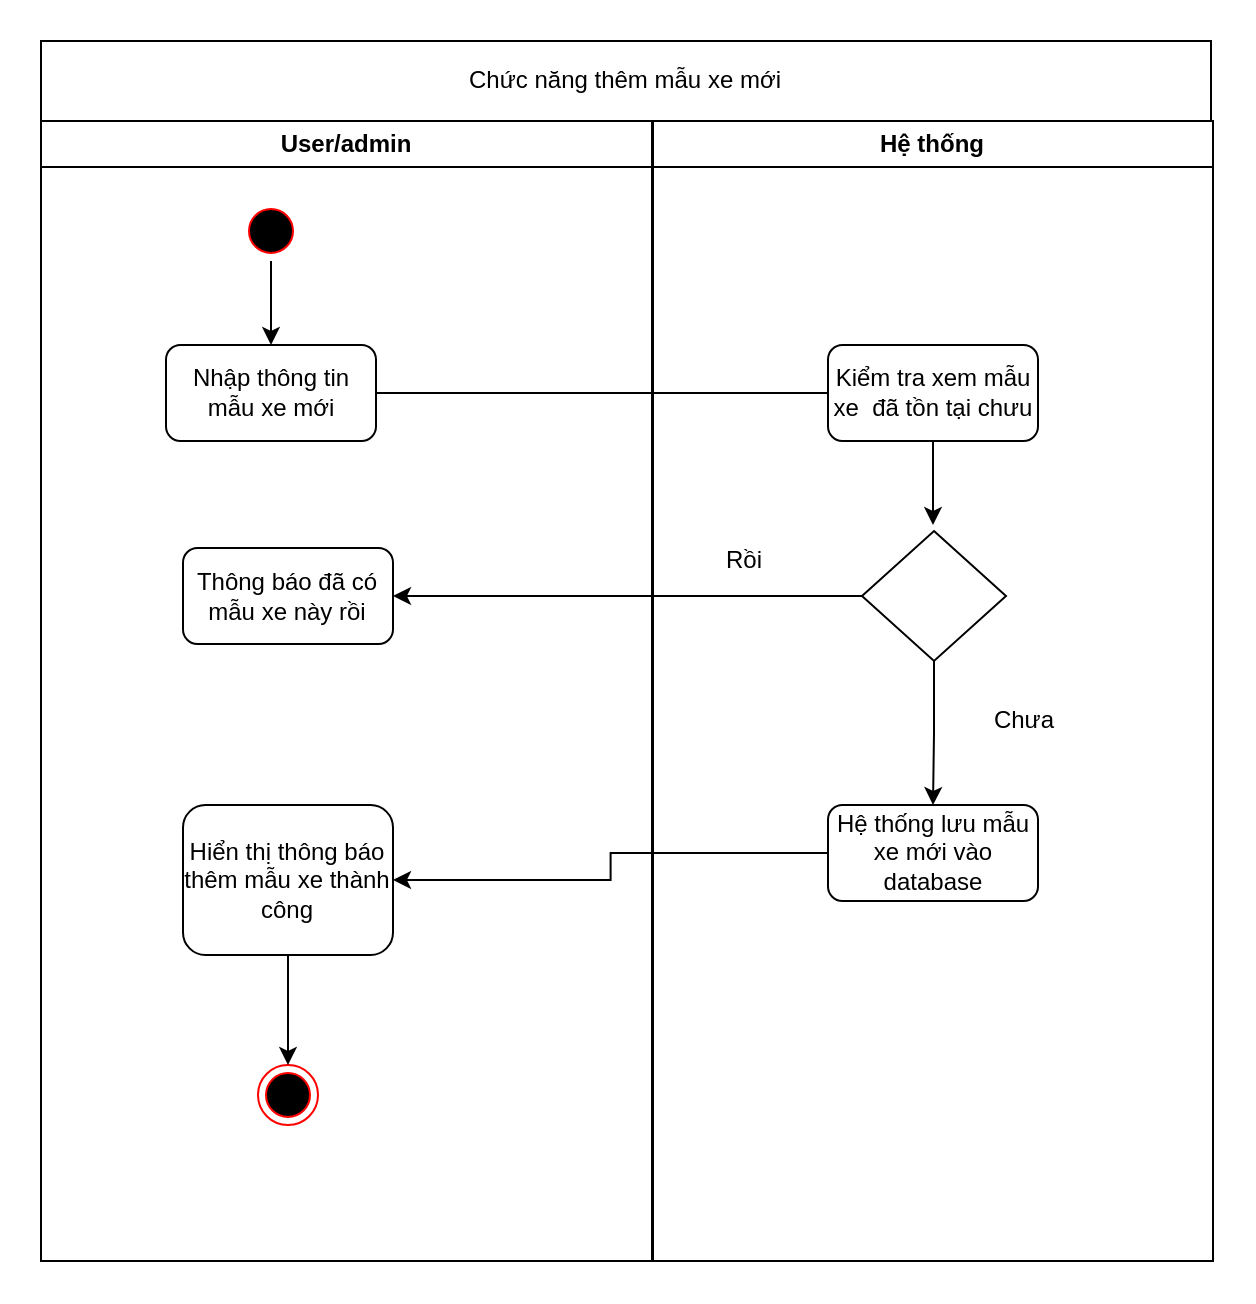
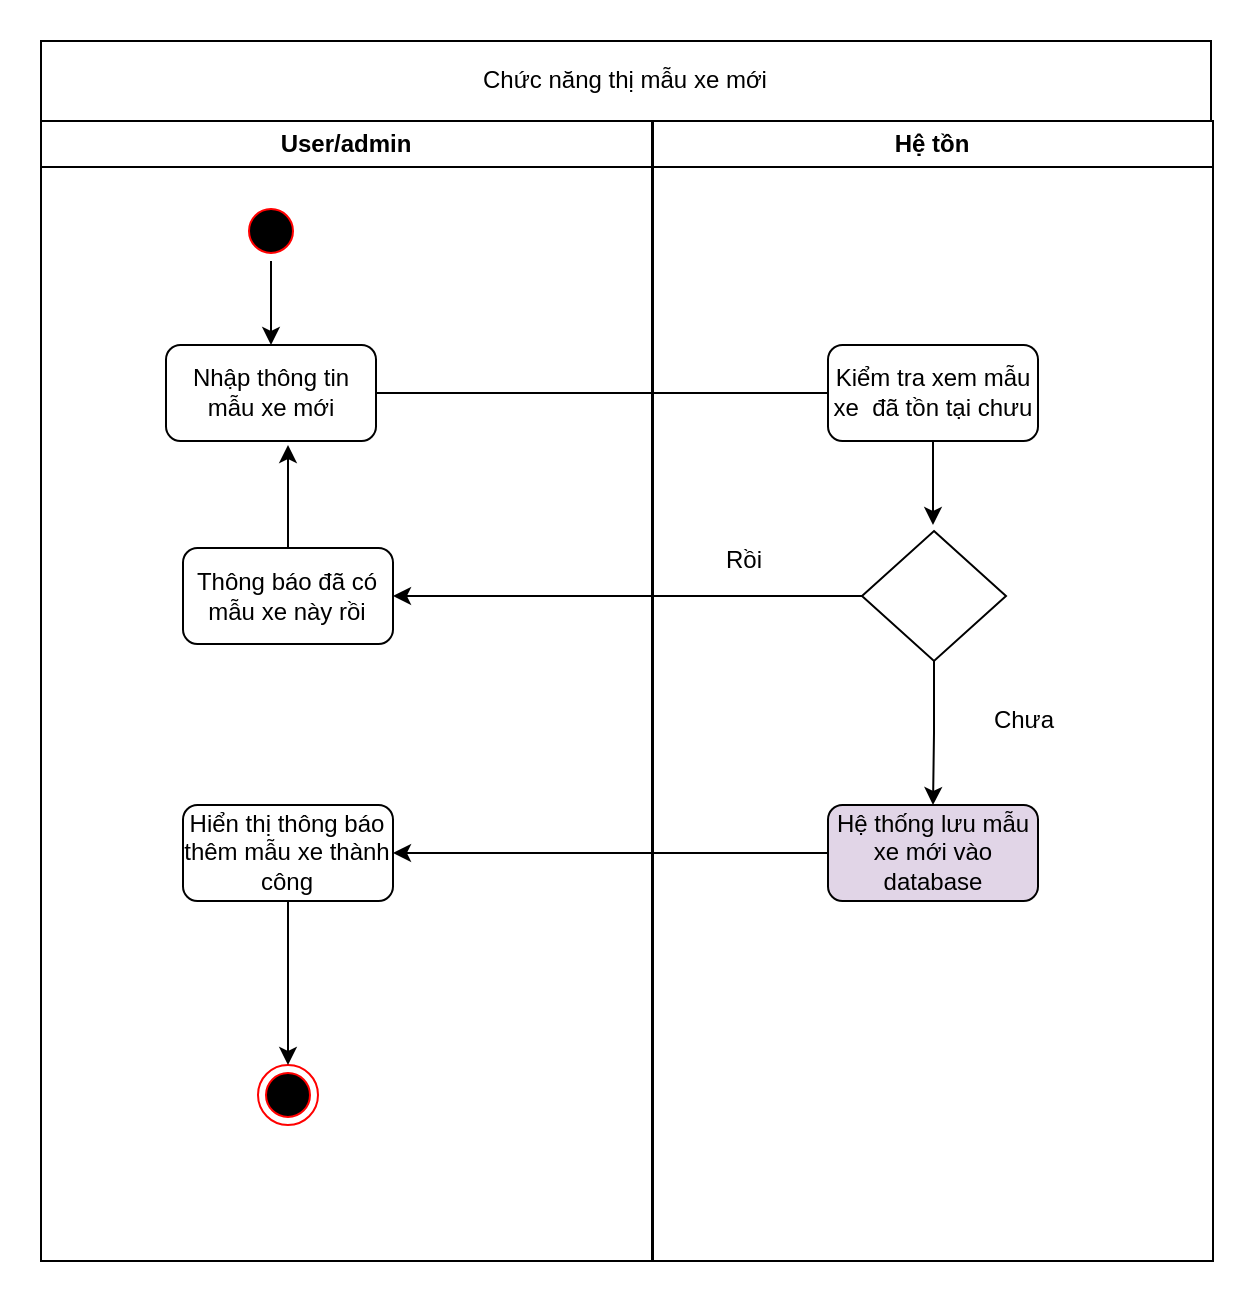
- <mxCell id="23" value="Chức năng thêm mẫu xe mới" style="rounded=0;whiteSpace=wrap;html=1;" vertex="1" parent="1"><mxGeometry x="20" y="20" width="585" height="40" as="geometry" /></mxCell>
+ <mxCell id="23" value="Chức năng thị mẫu xe mới" style="rounded=0;whiteSpace=wrap;html=1;" vertex="1" parent="1"><mxGeometry x="20" y="20" width="585" height="40" as="geometry" /></mxCell>
- <mxCell id="11" value="Hệ thống" style="swimlane;whiteSpace=wrap;startSize=23;" parent="1" vertex="1"><mxGeometry x="326" y="60" width="280" height="570" as="geometry" /></mxCell>
+ <mxCell id="11" value="Hệ tồn" style="swimlane;whiteSpace=wrap;startSize=23;" parent="1" vertex="1"><mxGeometry x="326" y="60" width="280" height="570" as="geometry" /></mxCell>
+ <mxCell id="10" style="edgeStyle=orthogonalEdgeStyle;rounded=0;orthogonalLoop=1;jettySize=auto;html=1;entryX=0.581;entryY=1.042;entryDx=0;entryDy=0;entryPerimeter=0;" edge="1" parent="2" source="7" target="6"><mxGeometry relative="1" as="geometry" /></mxCell>
- <mxCell id="14" value="Hệ thống lưu mẫu xe mới vào database" style="rounded=1;whiteSpace=wrap;html=1;" vertex="1" parent="11"><mxGeometry x="87.5" y="342" width="105" height="48" as="geometry" /></mxCell>
+ <mxCell id="14" value="Hệ thống lưu mẫu xe mới vào database" style="rounded=1;whiteSpace=wrap;html=1;fillColor=#e1d5e7;" vertex="1" parent="11"><mxGeometry x="87.5" y="342" width="105" height="48" as="geometry" /></mxCell>
- <mxCell id="9" value="Hiển thị thông báo thêm mẫu xe thành công" style="rounded=1;whiteSpace=wrap;html=1;" vertex="1" parent="2"><mxGeometry x="71" y="342" width="105" height="75" as="geometry" /></mxCell>
+ <mxCell id="9" value="Hiển thị thông báo thêm mẫu xe thành công" style="rounded=1;whiteSpace=wrap;html=1;" vertex="1" parent="2"><mxGeometry x="71" y="342" width="105" height="48" as="geometry" /></mxCell>
